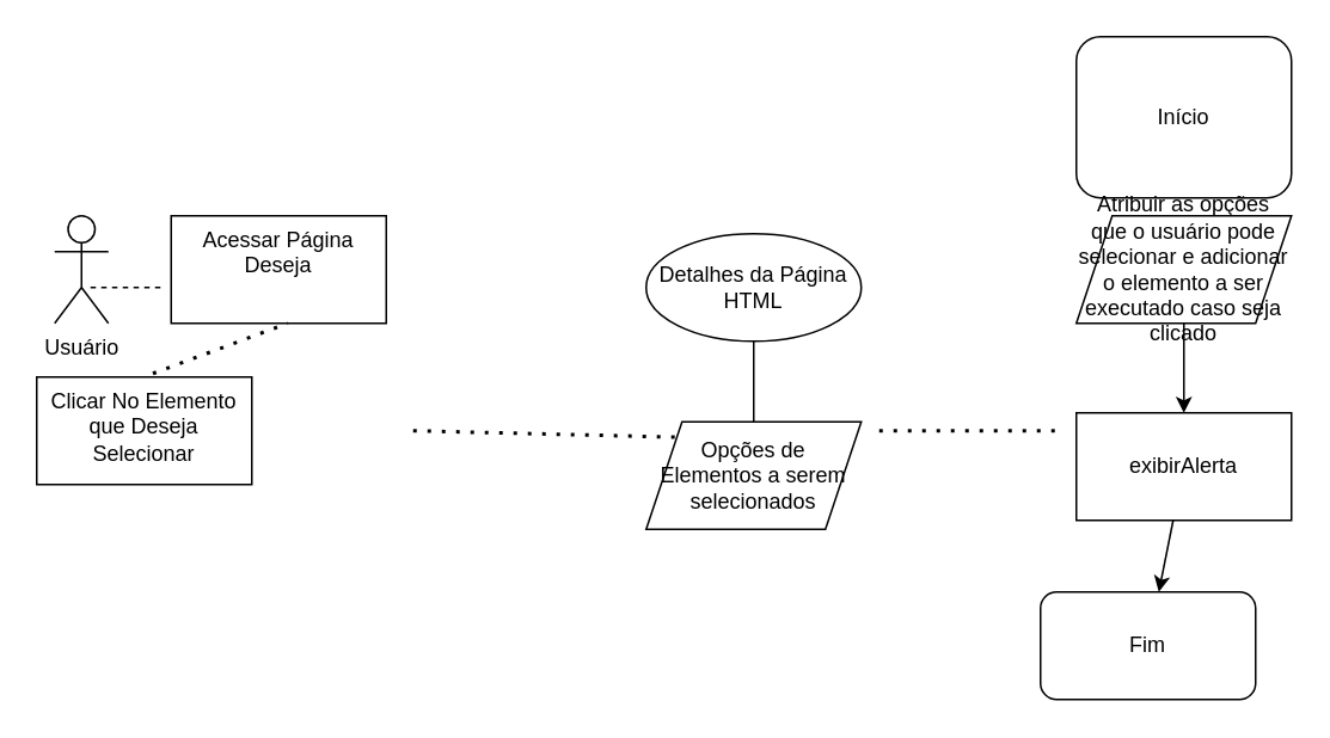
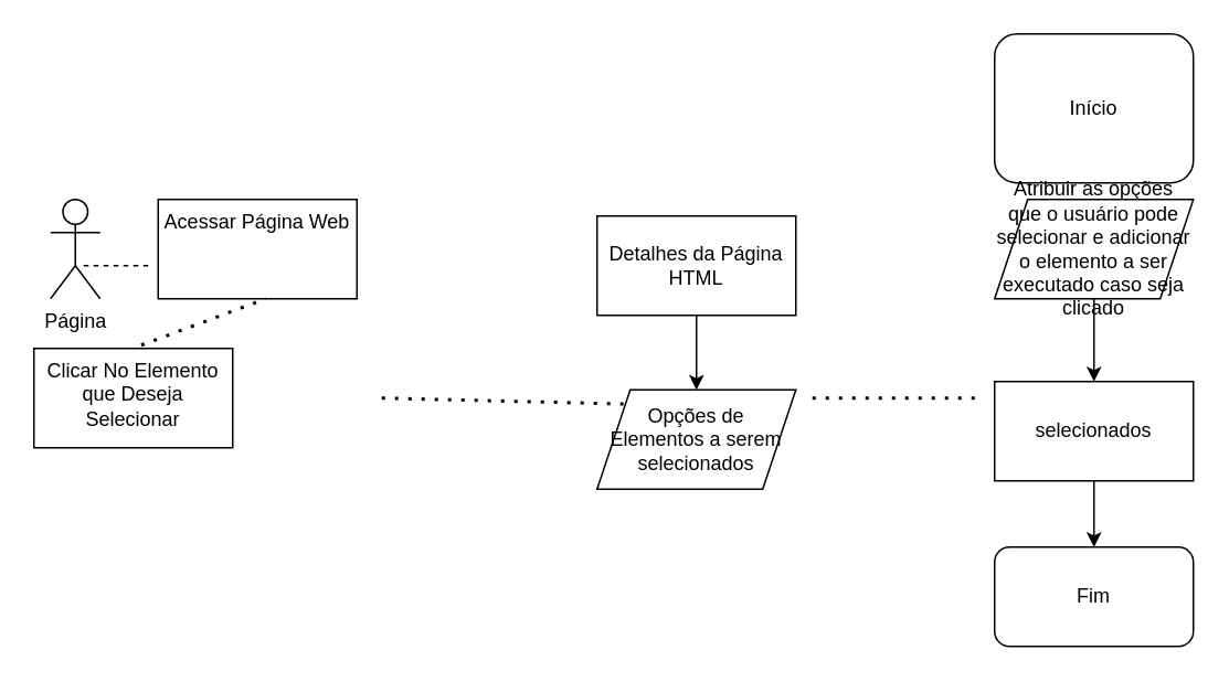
- <mxCell id="3" value="Acessar Página Deseja" style="whiteSpace=wrap;html=1;verticalAlign=top;" vertex="1" parent="1"><mxGeometry x="95" y="120" width="120" height="60" as="geometry" /></mxCell>
+ <mxCell id="3" value="Acessar Página Web" style="whiteSpace=wrap;html=1;verticalAlign=top;" vertex="1" parent="1"><mxGeometry x="95" y="120" width="120" height="60" as="geometry" /></mxCell>
- <mxCell id="9" value="Detalhes da Página HTML" style="ellipse;whiteSpace=wrap;html=1;" vertex="1" parent="1"><mxGeometry x="360" y="130" width="120" height="60" as="geometry" /></mxCell>
+ <mxCell id="9" value="Detalhes da Página HTML" style="rounded=0;whiteSpace=wrap;html=1;" vertex="1" parent="1"><mxGeometry x="360" y="130" width="120" height="60" as="geometry" /></mxCell>
- <mxCell id="2" value="Usuário" style="shape=umlActor;verticalLabelPosition=bottom;verticalAlign=top;html=1;outlineConnect=0;" vertex="1" parent="1"><mxGeometry x="30" y="120" width="30" height="60" as="geometry" /></mxCell>
+ <mxCell id="2" value="Página" style="shape=umlActor;verticalLabelPosition=bottom;verticalAlign=top;html=1;outlineConnect=0;" vertex="1" parent="1"><mxGeometry x="30" y="120" width="30" height="60" as="geometry" /></mxCell>
- <mxCell id="8" value="" style="edgeStyle=none;html=1;endArrow=none;" edge="1" parent="1" source="9" target="7"><mxGeometry relative="1" as="geometry" /></mxCell>
+ <mxCell id="8" value="" style="edgeStyle=none;html=1;" edge="1" parent="1" source="9" target="7"><mxGeometry relative="1" as="geometry" /></mxCell>
- <mxCell id="14" value="exibirAlerta" style="whiteSpace=wrap;html=1;" vertex="1" parent="1"><mxGeometry x="600" y="230" width="120" height="60" as="geometry" /></mxCell>
+ <mxCell id="14" value="selecionados" style="whiteSpace=wrap;html=1;" vertex="1" parent="1"><mxGeometry x="600" y="230" width="120" height="60" as="geometry" /></mxCell>
- <mxCell id="15" value="Fim" style="rounded=1;whiteSpace=wrap;html=1;" vertex="1" parent="1"><mxGeometry x="580" y="330" width="120" height="60" as="geometry" /></mxCell>
+ <mxCell id="15" value="Fim" style="rounded=1;whiteSpace=wrap;html=1;" vertex="1" parent="1"><mxGeometry x="600" y="330" width="120" height="60" as="geometry" /></mxCell>
